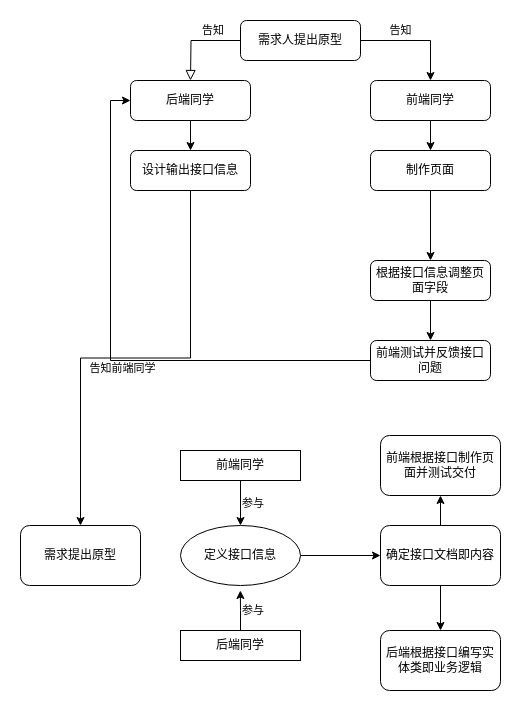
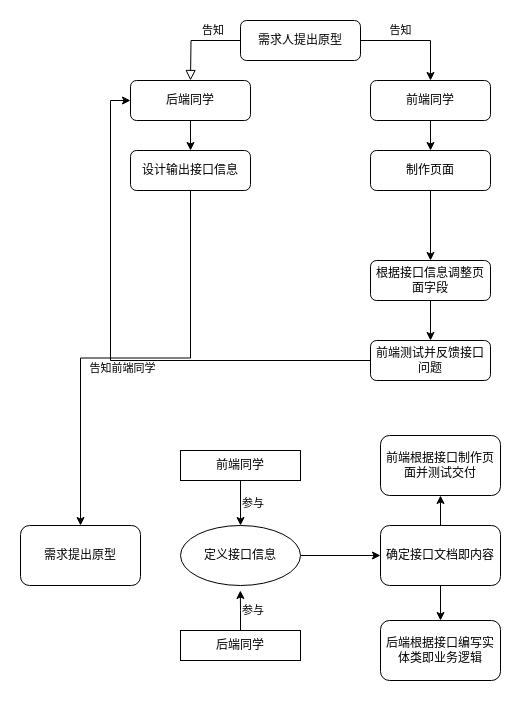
- <mxCell id="28" value="后端根据接口编写实体类即业务逻辑" style="whiteSpace=wrap;html=1;rounded=1;" vertex="1" parent="1"><mxGeometry x="380" y="630" width="120" height="60" as="geometry" /></mxCell>
+ <mxCell id="28" value="后端根据接口编写实体类即业务逻辑" style="whiteSpace=wrap;html=1;rounded=1;" vertex="1" parent="1"><mxGeometry x="380" y="620" width="120" height="60" as="geometry" /></mxCell>
